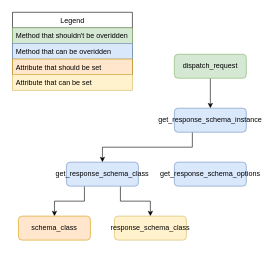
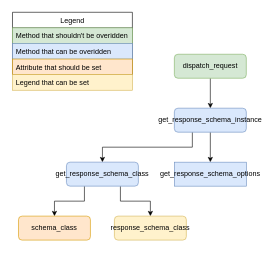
- <mxCell id="6" value="Attribute that can be set" style="text;strokeColor=#d6b656;fillColor=#fff2cc;align=left;verticalAlign=top;spacingLeft=4;spacingRight=4;overflow=hidden;rotatable=0;points=[[0,0.5],[1,0.5]];portConstraint=eastwest;" vertex="1" parent="1"><mxGeometry x="20" y="124" width="200" height="26" as="geometry" /></mxCell>
+ <mxCell id="6" value="Legend that can be set" style="text;strokeColor=#d6b656;fillColor=#fff2cc;align=left;verticalAlign=top;spacingLeft=4;spacingRight=4;overflow=hidden;rotatable=0;points=[[0,0.5],[1,0.5]];portConstraint=eastwest;" vertex="1" parent="1"><mxGeometry x="20" y="124" width="200" height="26" as="geometry" /></mxCell>
+ <mxCell id="10" style="edgeStyle=orthogonalEdgeStyle;rounded=0;orthogonalLoop=1;jettySize=auto;html=1;exitX=0.5;exitY=1;exitDx=0;exitDy=0;entryX=0.5;entryY=0;entryDx=0;entryDy=0;" edge="1" parent="1" source="11" target="15"><mxGeometry relative="1" as="geometry" /></mxCell>
- <mxCell id="15" value="get_response_schema_options" style="rounded=1;whiteSpace=wrap;html=1;fillColor=#dae8fc;strokeColor=#6c8ebf;" vertex="1" parent="1"><mxGeometry x="290" y="270" width="120" height="40" as="geometry" /></mxCell>
+ <mxCell id="15" value="get_response_schema_options" style="whiteSpace=wrap;html=1;fillColor=#dae8fc;strokeColor=#6c8ebf;rounded=0;" vertex="1" parent="1"><mxGeometry x="290" y="270" width="120" height="40" as="geometry" /></mxCell>
